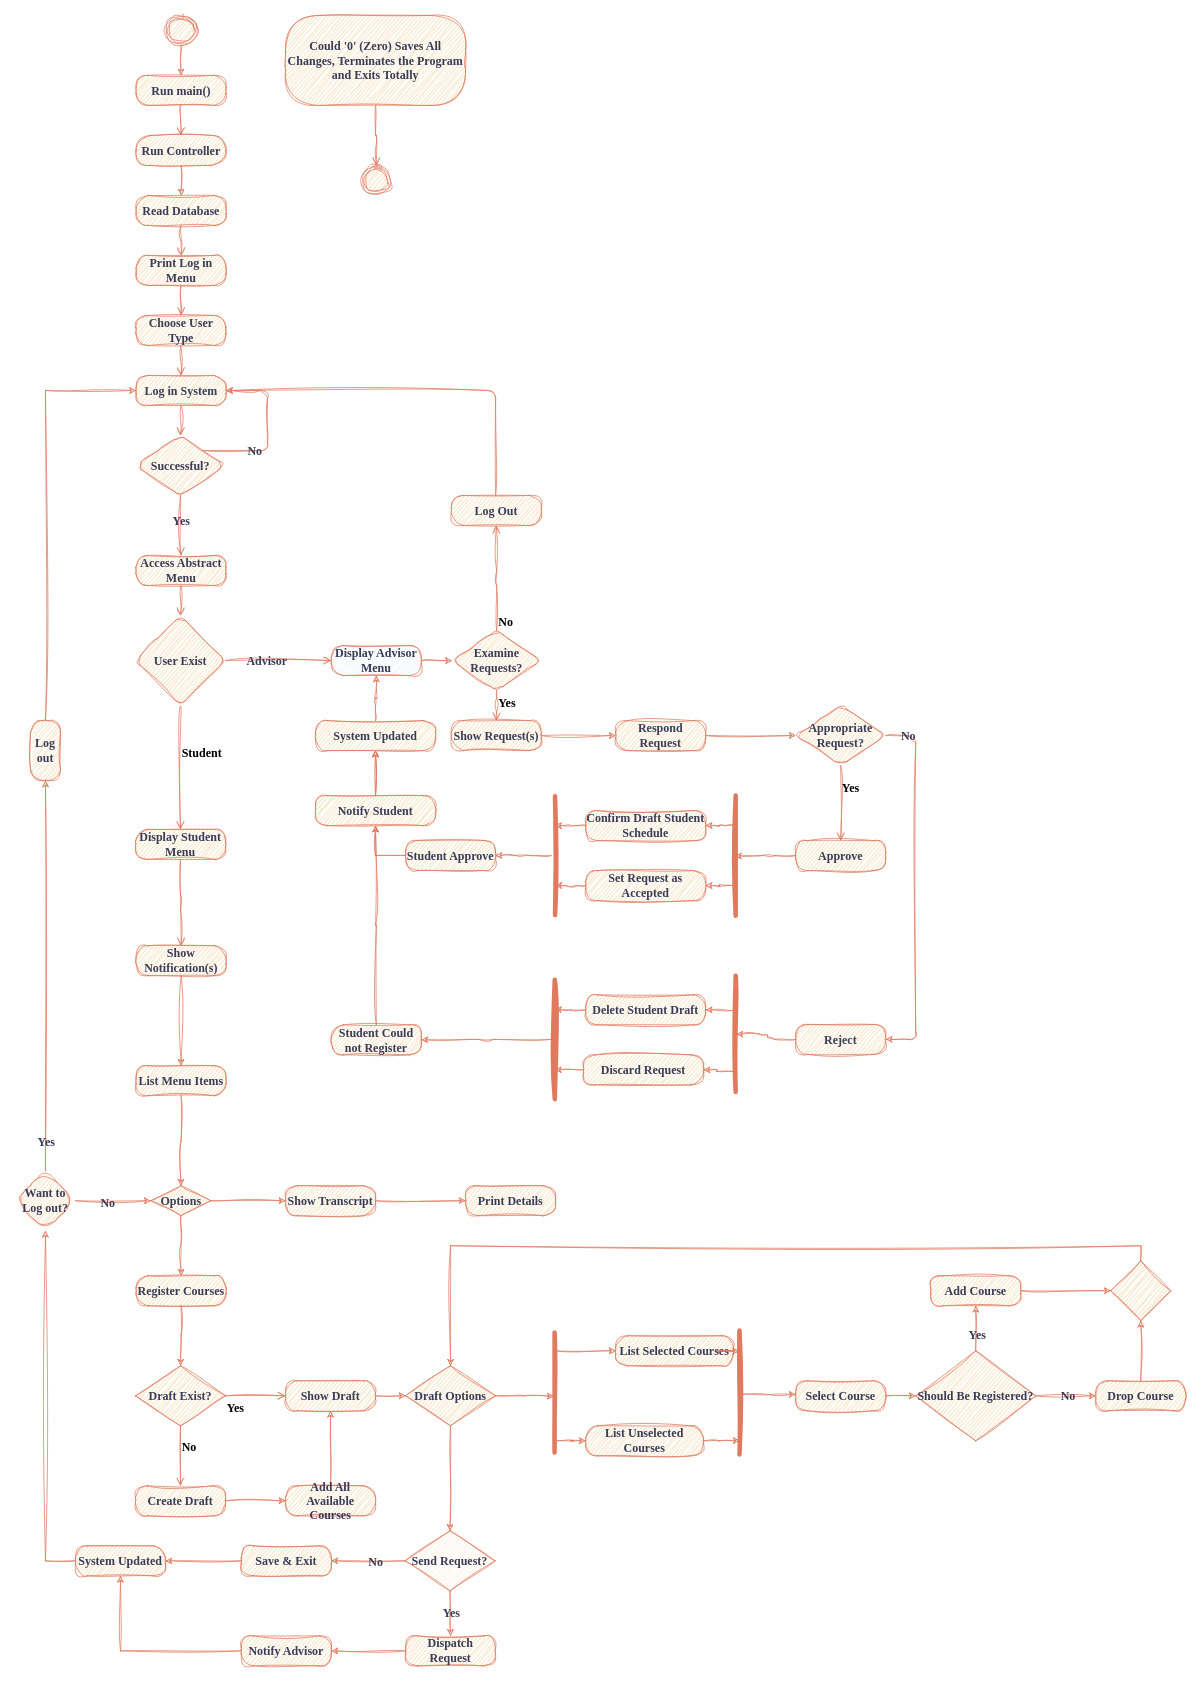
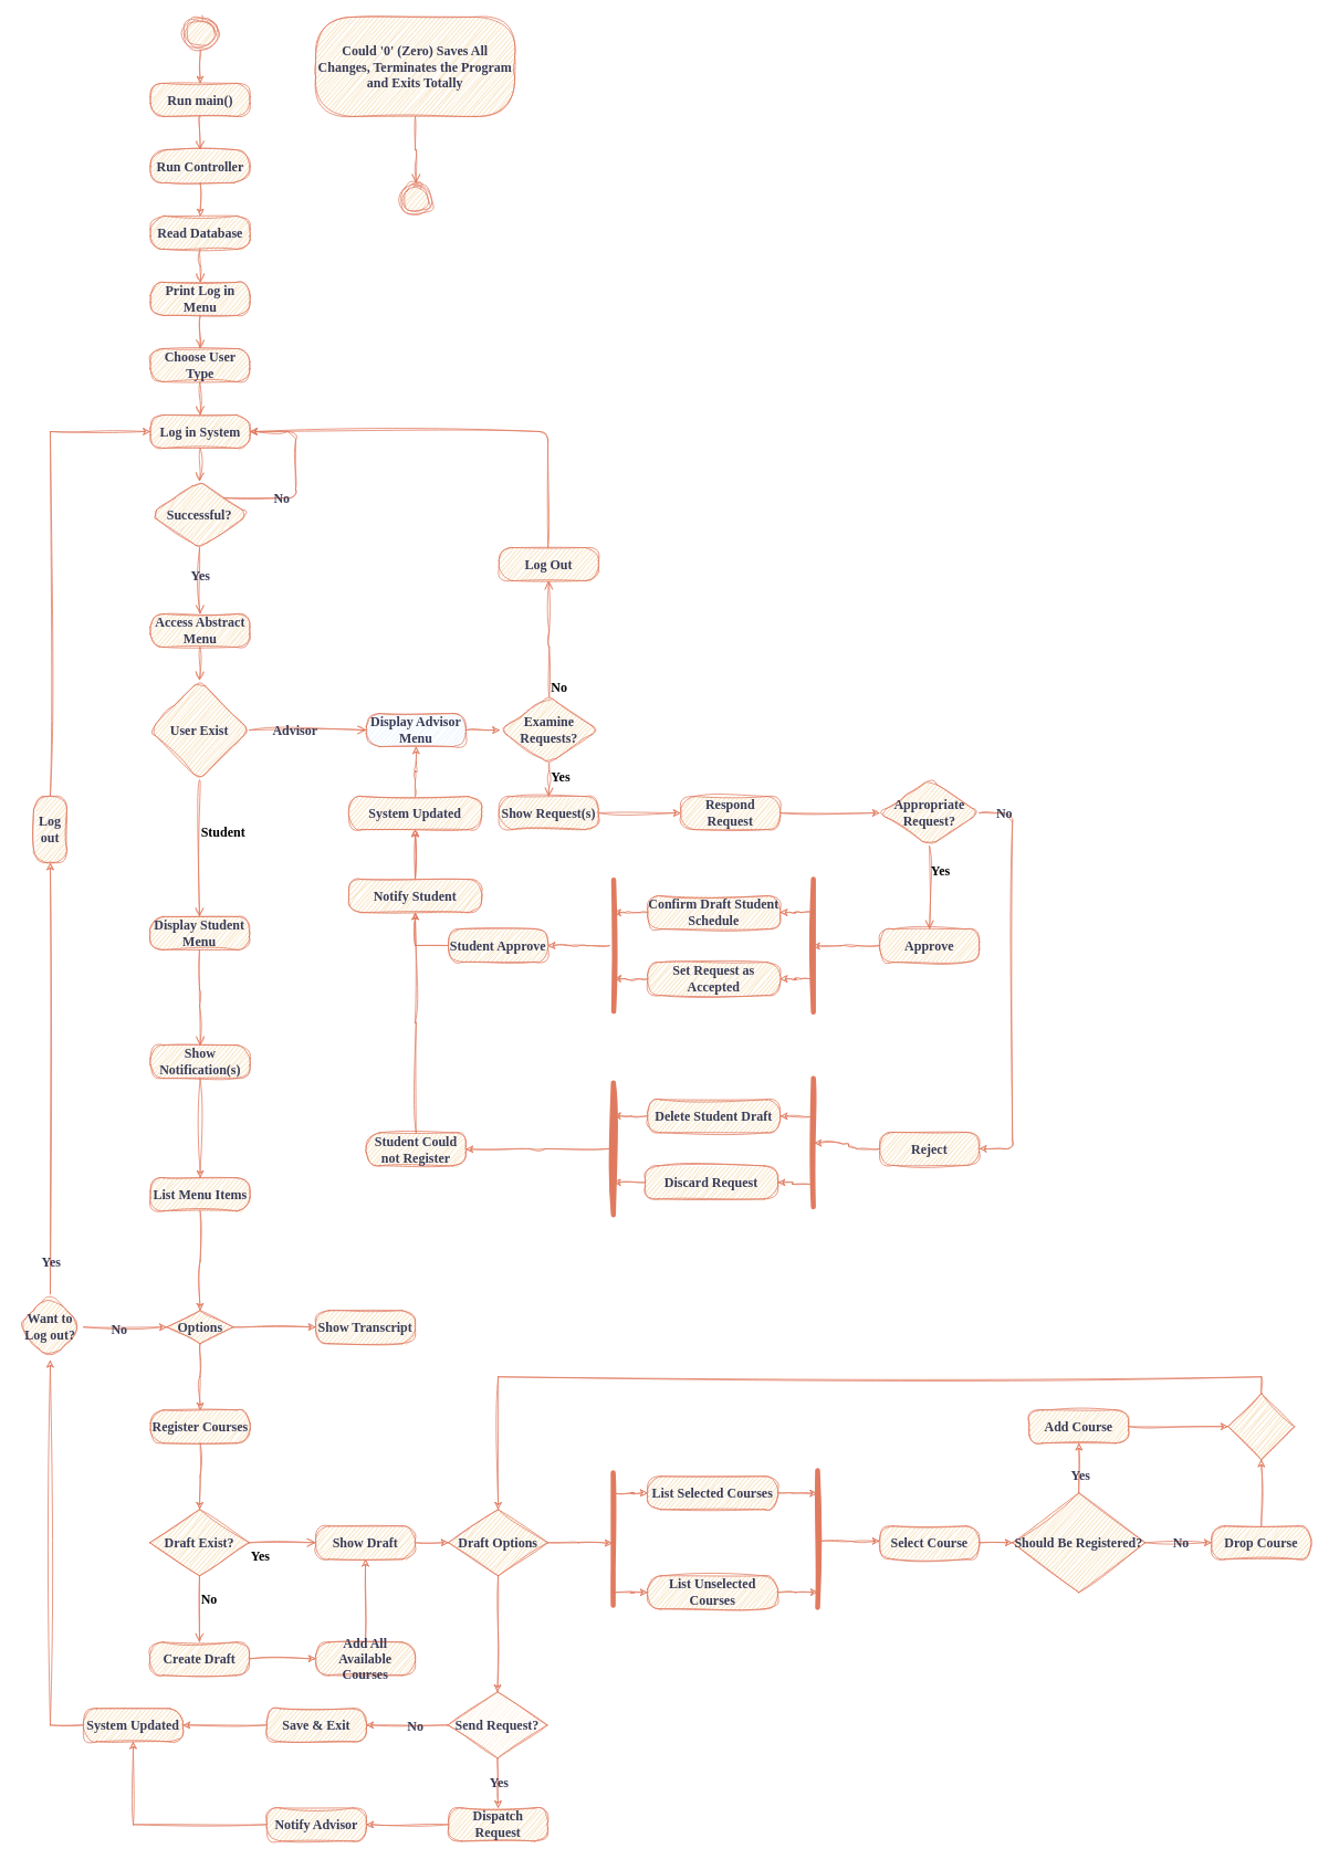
- <mxCell id="75" value="" style="edgeStyle=orthogonalEdgeStyle;rounded=0;hachureGap=4;orthogonalLoop=1;jettySize=auto;strokeColor=#E07A5F;fontFamily=Architects Daughter;fontSize=16;fontColor=default;fillColor=#F2CC8F;labelBackgroundColor=none;fontStyle=1;labelBorderColor=none;html=1;fontSource=https%3A%2F%2Ffonts.googleapis.com%2Fcss%3Ffamily%3DArchitects%2BDaughter;sketch=1;curveFitting=1;jiggle=2;" parent="1" source="76" target="79" edge="1"><mxGeometry relative="1" as="geometry"><mxPoint x="620" y="1600" as="targetPoint" /></mxGeometry></mxCell>
- <mxCell id="79" value="Print Details" style="rounded=1;arcSize=40;fontColor=#393C56;fillColor=#F2CC8F;strokeColor=#E07A5F;hachureGap=4;fontFamily=Architects Daughter;fontSize=16;labelBackgroundColor=none;fontStyle=1;labelBorderColor=none;whiteSpace=wrap;html=1;fontSource=https%3A%2F%2Ffonts.googleapis.com%2Fcss%3Ffamily%3DArchitects%2BDaughter;sketch=1;curveFitting=1;jiggle=2;" parent="1" vertex="1"><mxGeometry x="620" y="1580" width="120" height="40" as="geometry" /></mxCell>
- <mxCell id="106" value="List Selected Courses" style="rounded=1;whiteSpace=wrap;html=1;arcSize=40;fontColor=#393C56;fillColor=#F2CC8F;strokeColor=#E07A5F;hachureGap=4;fontFamily=Architects Daughter;fontSource=https%3A%2F%2Ffonts.googleapis.com%2Fcss%3Ffamily%3DArchitects%2BDaughter;fontSize=16;labelBackgroundColor=none;fontStyle=1;sketch=1;curveFitting=1;jiggle=2;" parent="1" vertex="1"><mxGeometry x="820" y="1780" width="157.18" height="40" as="geometry" /></mxCell>
+ <mxCell id="106" value="List Selected Courses" style="rounded=1;whiteSpace=wrap;html=1;arcSize=40;fontColor=#393C56;fillColor=#F2CC8F;strokeColor=#E07A5F;hachureGap=4;fontFamily=Architects Daughter;fontSource=https%3A%2F%2Ffonts.googleapis.com%2Fcss%3Ffamily%3DArchitects%2BDaughter;fontSize=16;labelBackgroundColor=none;fontStyle=1;sketch=1;curveFitting=1;jiggle=2;" parent="1" vertex="1"><mxGeometry x="780" y="1780" width="157.18" height="40" as="geometry" /></mxCell>
